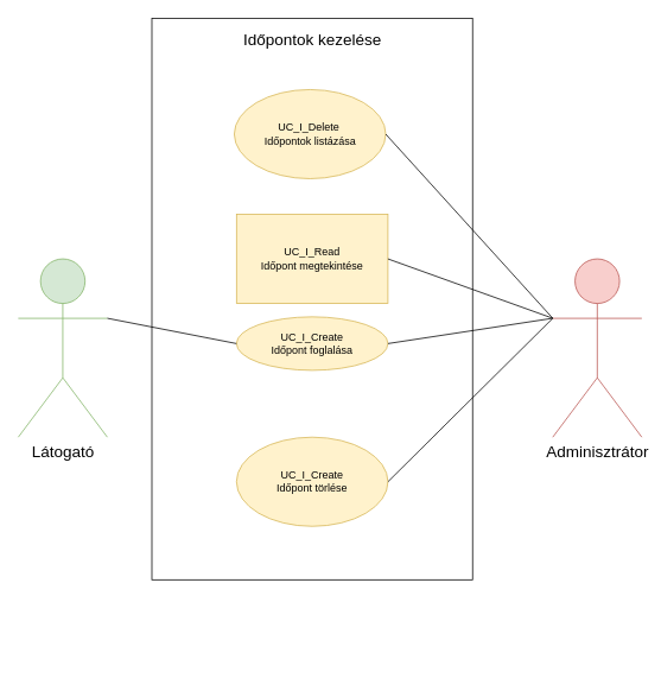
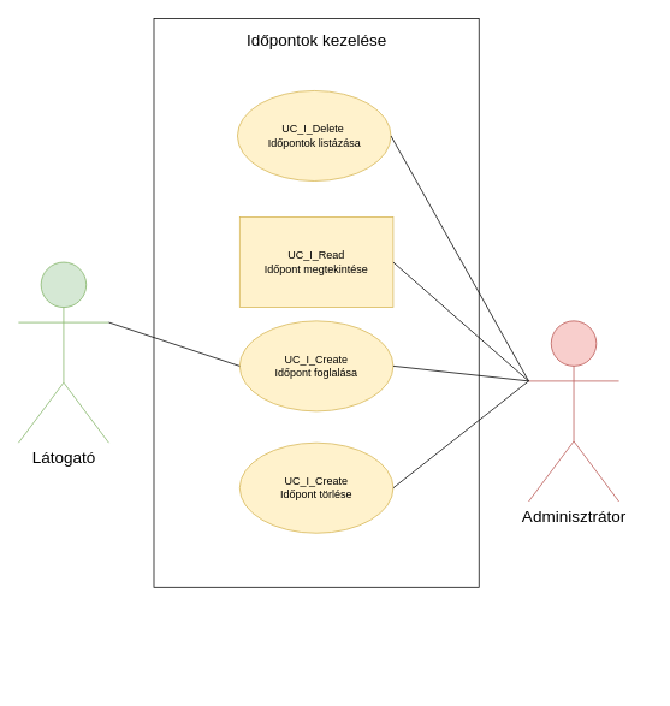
- <mxCell id="7" value="UC_I_Create&lt;br&gt;Időpont foglalása" style="ellipse;whiteSpace=wrap;html=1;fillColor=#fff2cc;strokeColor=#d6b656;" parent="3" vertex="1"><mxGeometry x="95" y="335" width="170" height="60" as="geometry" /></mxCell>
+ <mxCell id="7" value="UC_I_Create&lt;br&gt;Időpont foglalása" style="ellipse;whiteSpace=wrap;html=1;fillColor=#fff2cc;strokeColor=#d6b656;" parent="3" vertex="1"><mxGeometry x="95" y="335" width="170" height="100" as="geometry" /></mxCell>
- <mxCell id="11" value="&lt;font style=&quot;font-size: 18px;&quot;&gt;Adminisztrátor&lt;/font&gt;" style="shape=umlActor;verticalLabelPosition=bottom;verticalAlign=top;html=1;outlineConnect=0;fillColor=#f8cecc;strokeColor=#b85450;" parent="2" vertex="1"><mxGeometry x="600" y="270" width="100" height="200" as="geometry" /></mxCell>
+ <mxCell id="11" value="&lt;font style=&quot;font-size: 18px;&quot;&gt;Adminisztrátor&lt;/font&gt;" style="shape=umlActor;verticalLabelPosition=bottom;verticalAlign=top;html=1;outlineConnect=0;fillColor=#f8cecc;strokeColor=#b85450;" parent="2" vertex="1"><mxGeometry x="565" y="335" width="100" height="200" as="geometry" /></mxCell>
